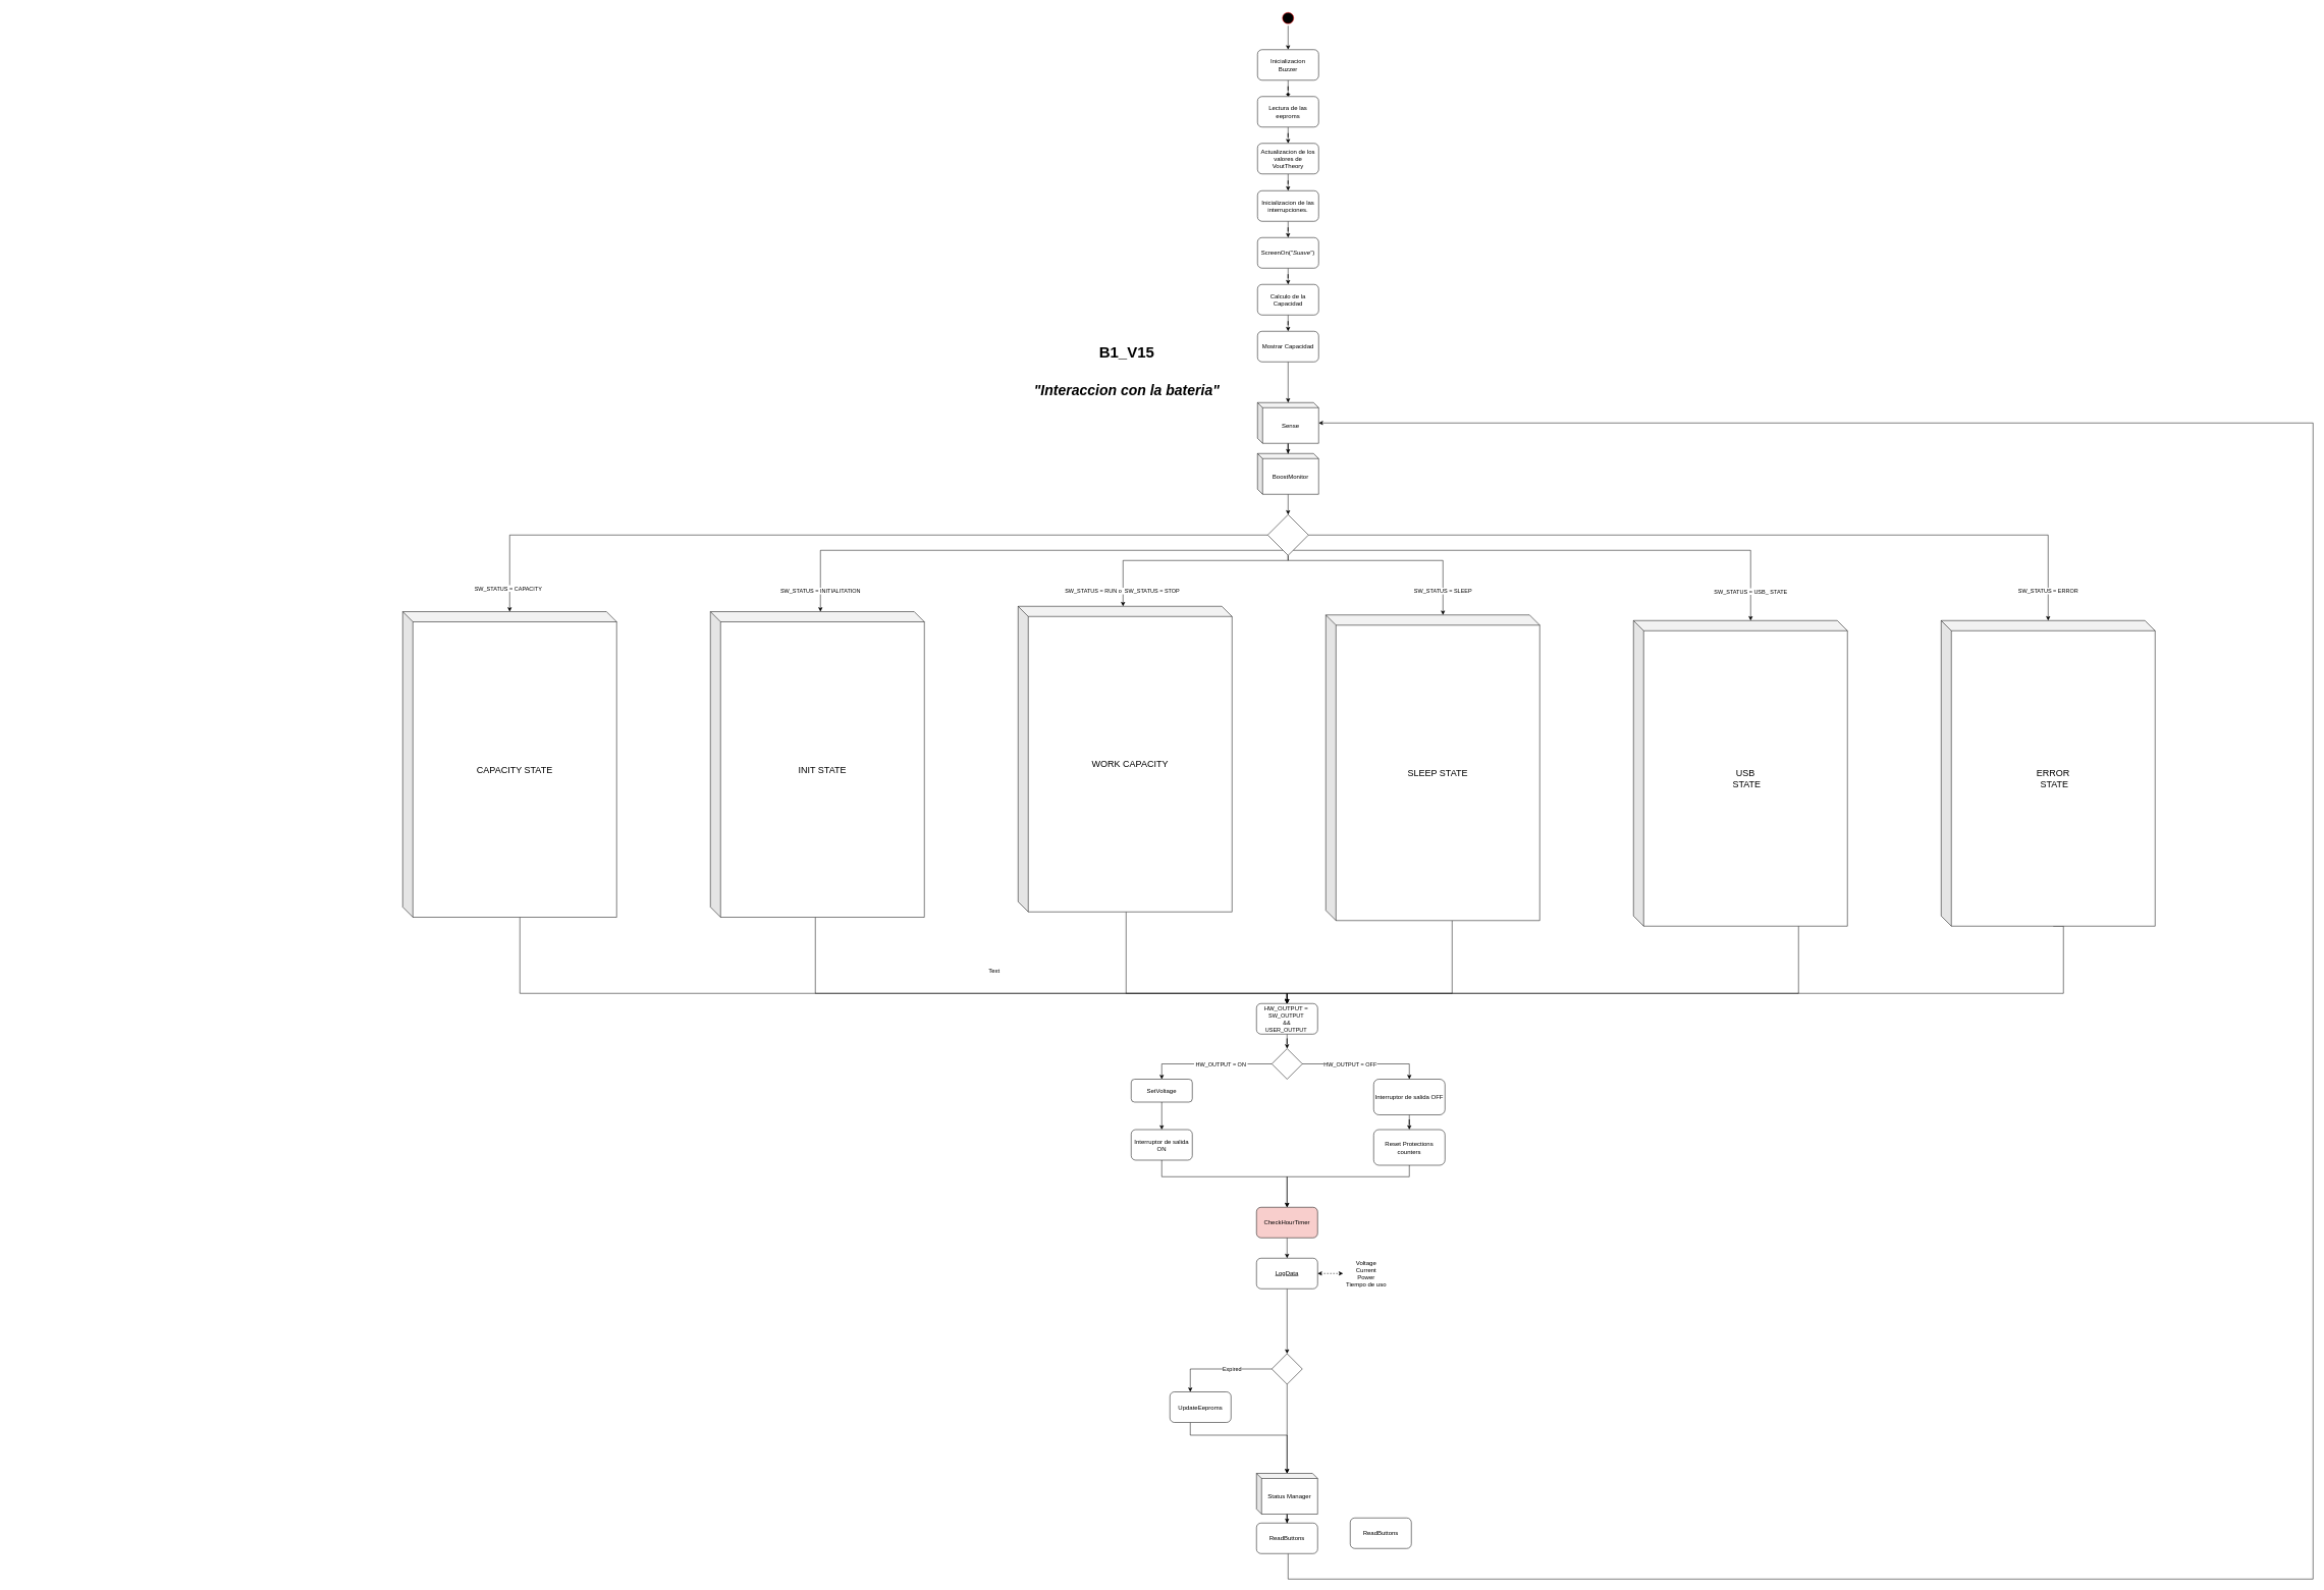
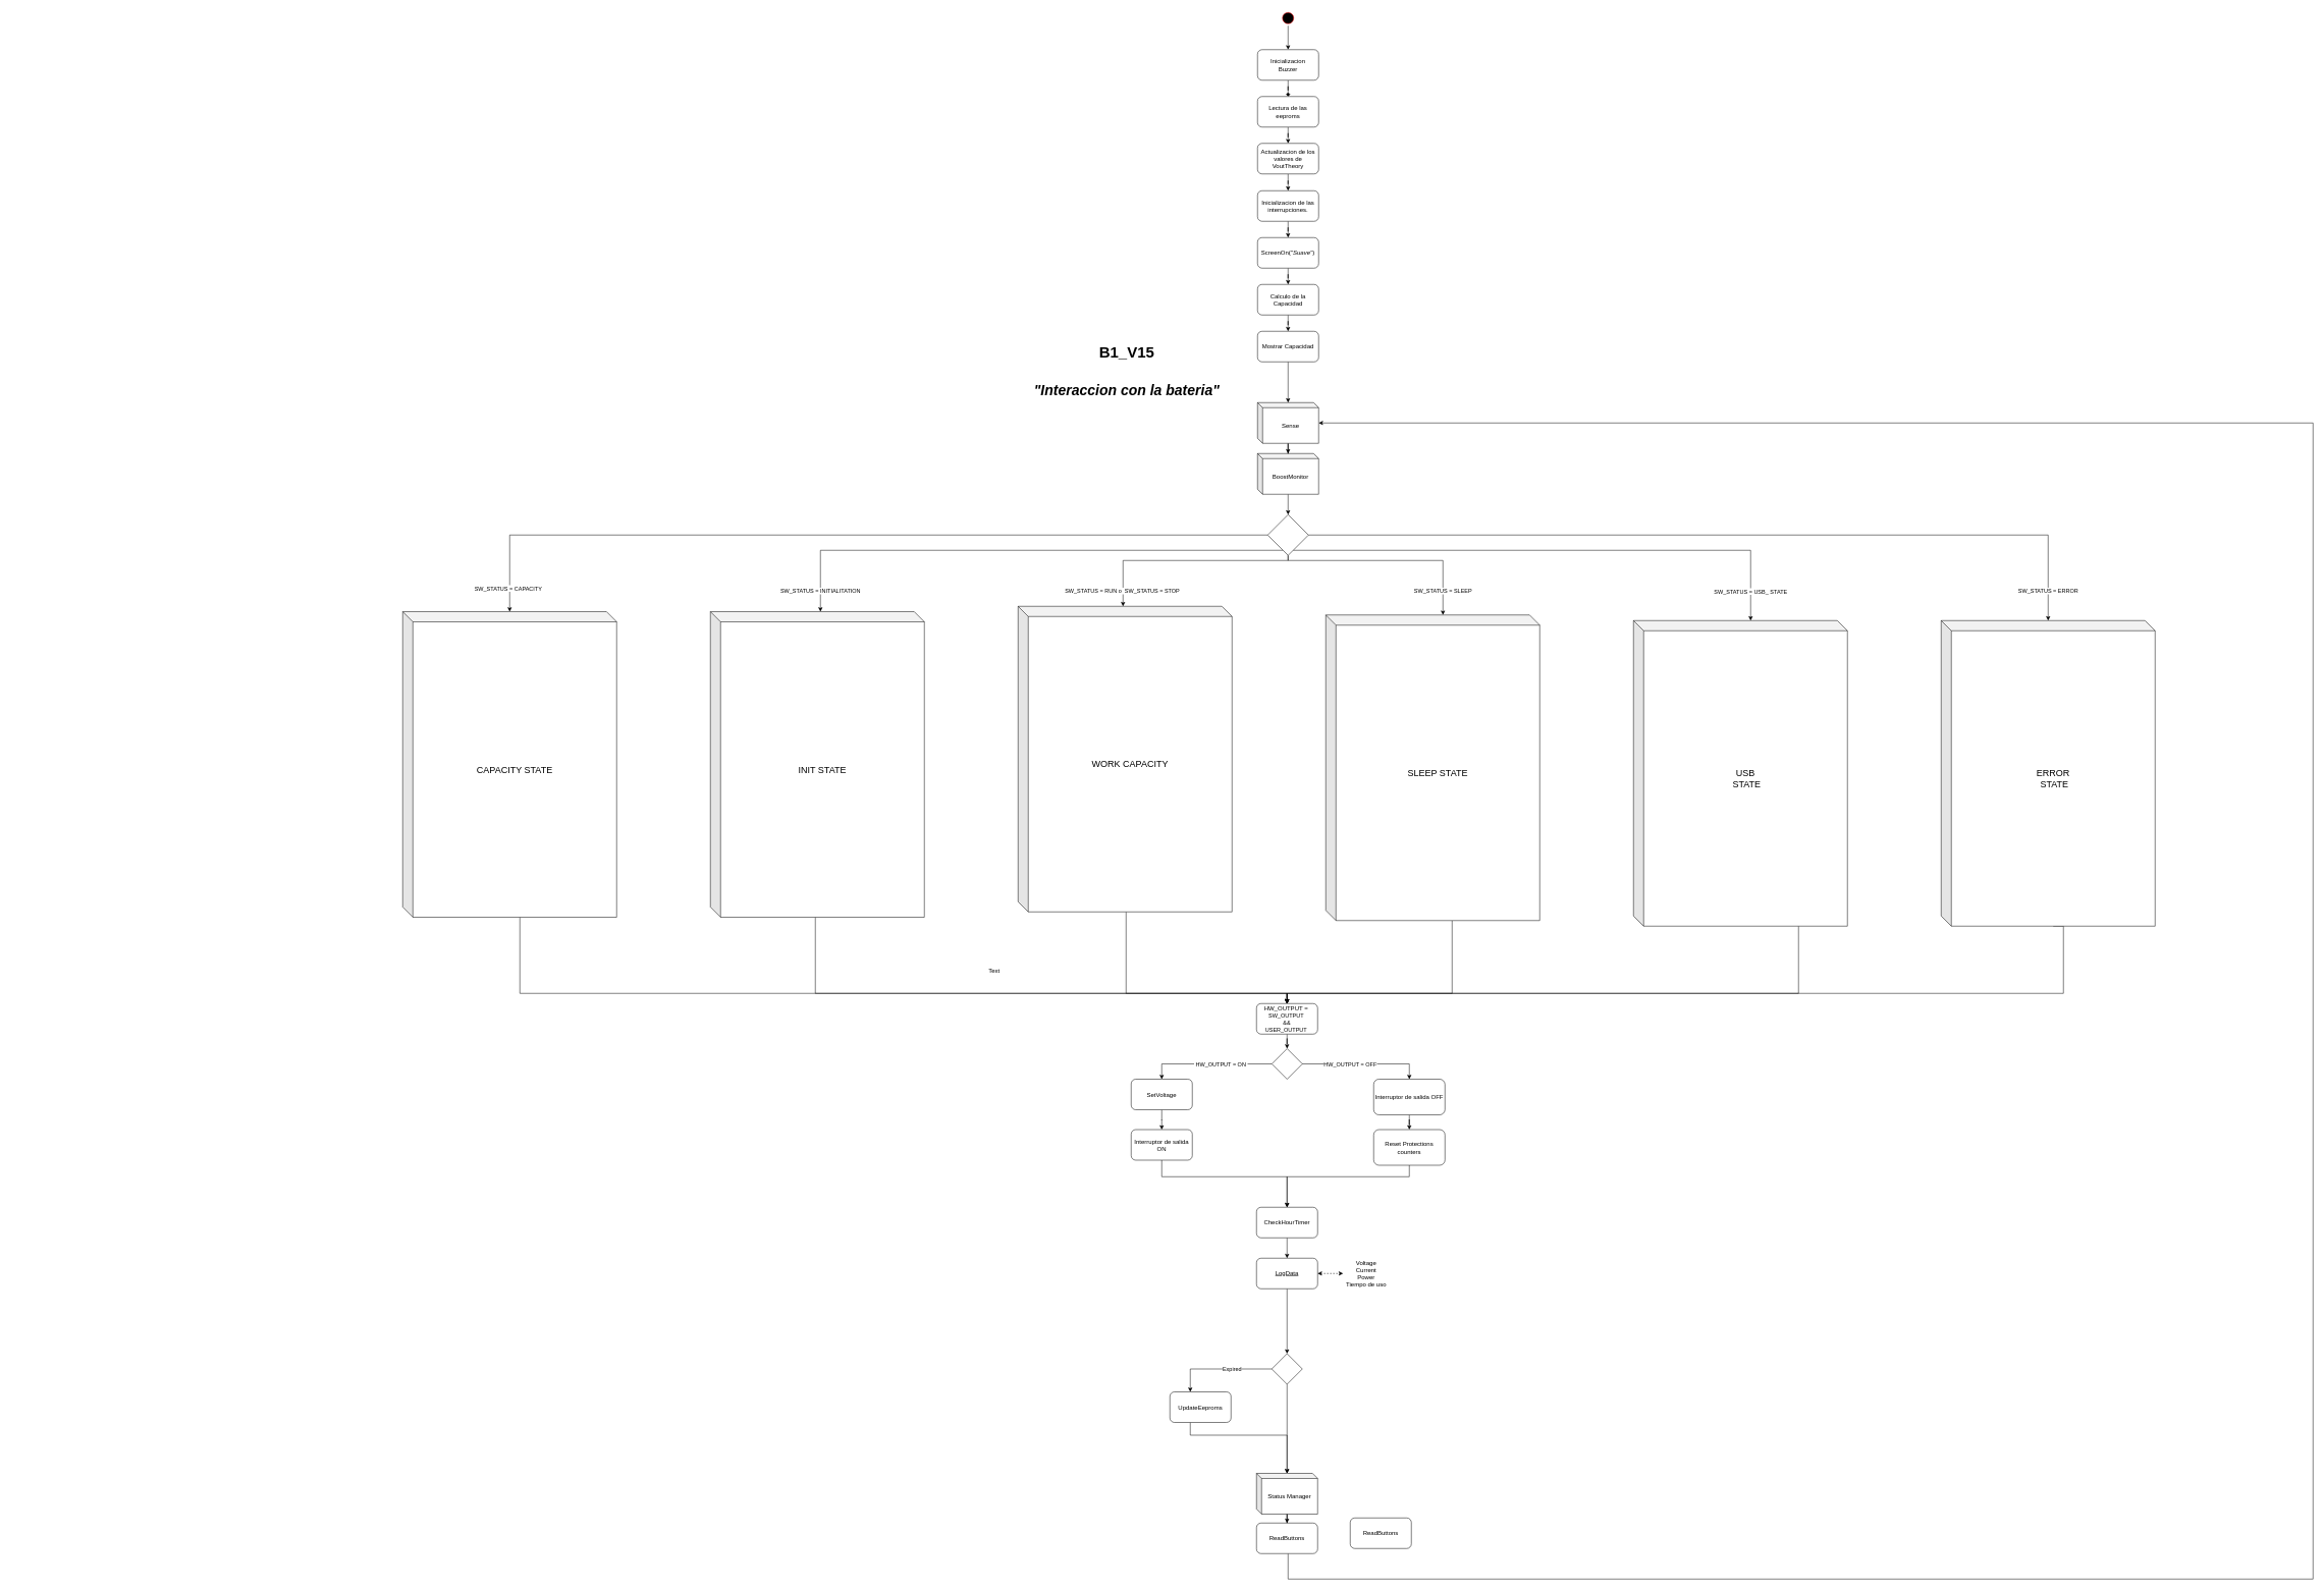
- <mxCell id="24" value="SetVoltage" style="rounded=1;whiteSpace=wrap;html=1;" parent="1" vertex="1"><mxGeometry x="2220" y="2118.5" width="120" height="45" as="geometry" /></mxCell>
+ <mxCell id="24" value="SetVoltage" style="rounded=1;whiteSpace=wrap;html=1;" parent="1" vertex="1"><mxGeometry x="2220" y="2118.5" width="120" height="60" as="geometry" /></mxCell>
- <mxCell id="41" value="CheckHourTimer" style="rounded=1;whiteSpace=wrap;html=1;fillColor=#f8cecc;" parent="1" vertex="1"><mxGeometry x="2466" y="2370" width="120" height="60" as="geometry" /></mxCell>
+ <mxCell id="41" value="CheckHourTimer" style="rounded=1;whiteSpace=wrap;html=1;" parent="1" vertex="1"><mxGeometry x="2466" y="2370" width="120" height="60" as="geometry" /></mxCell>
